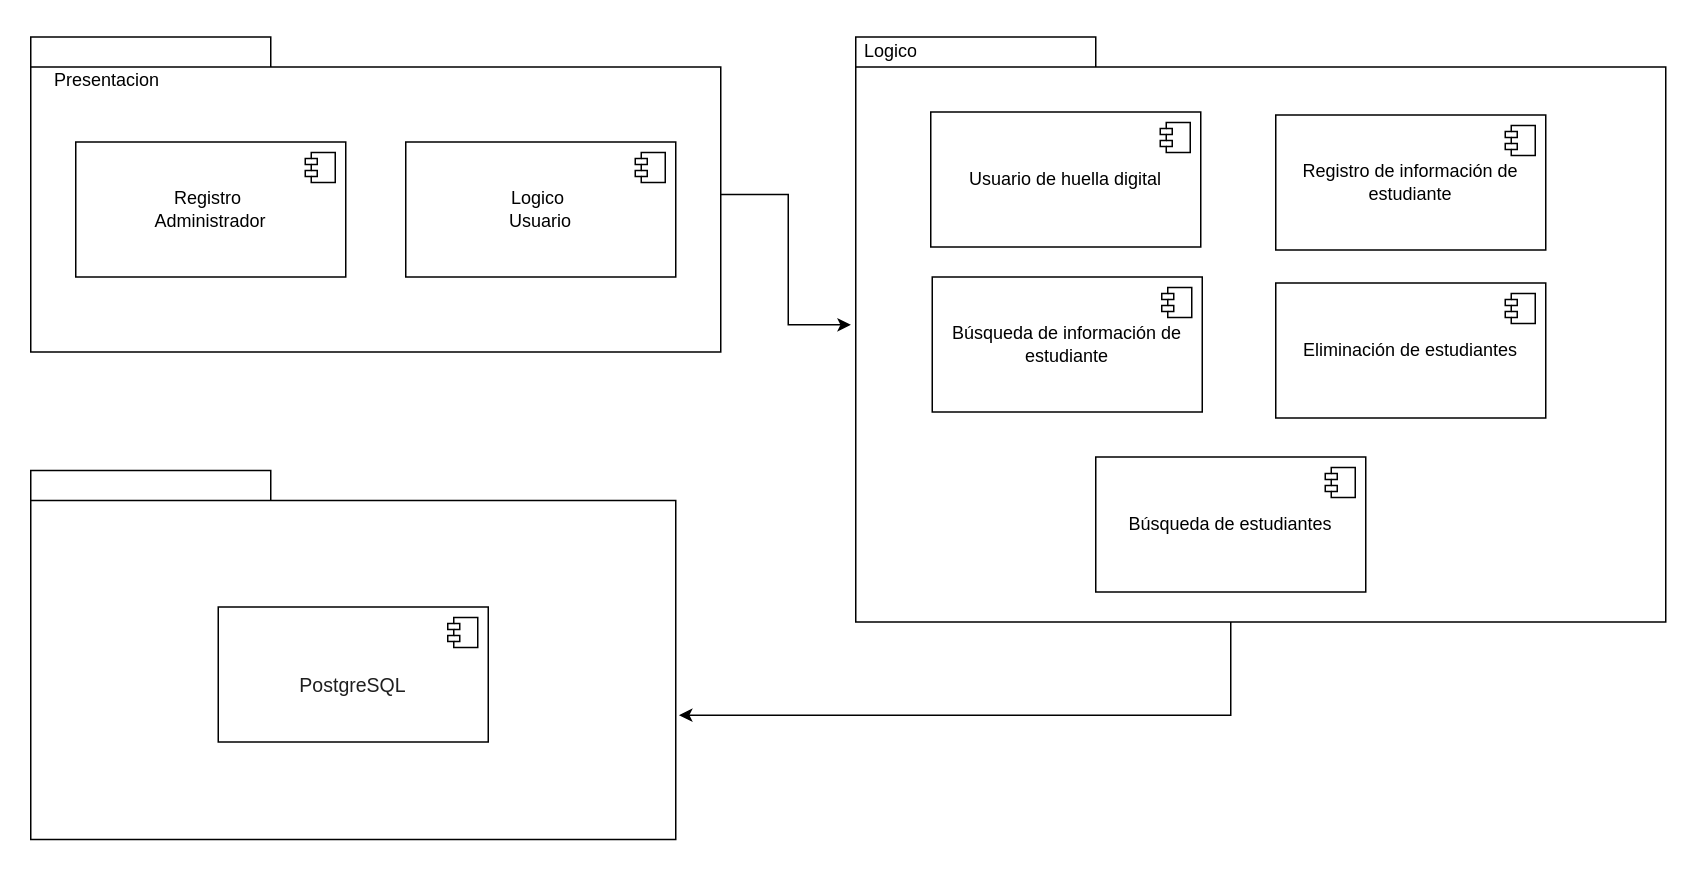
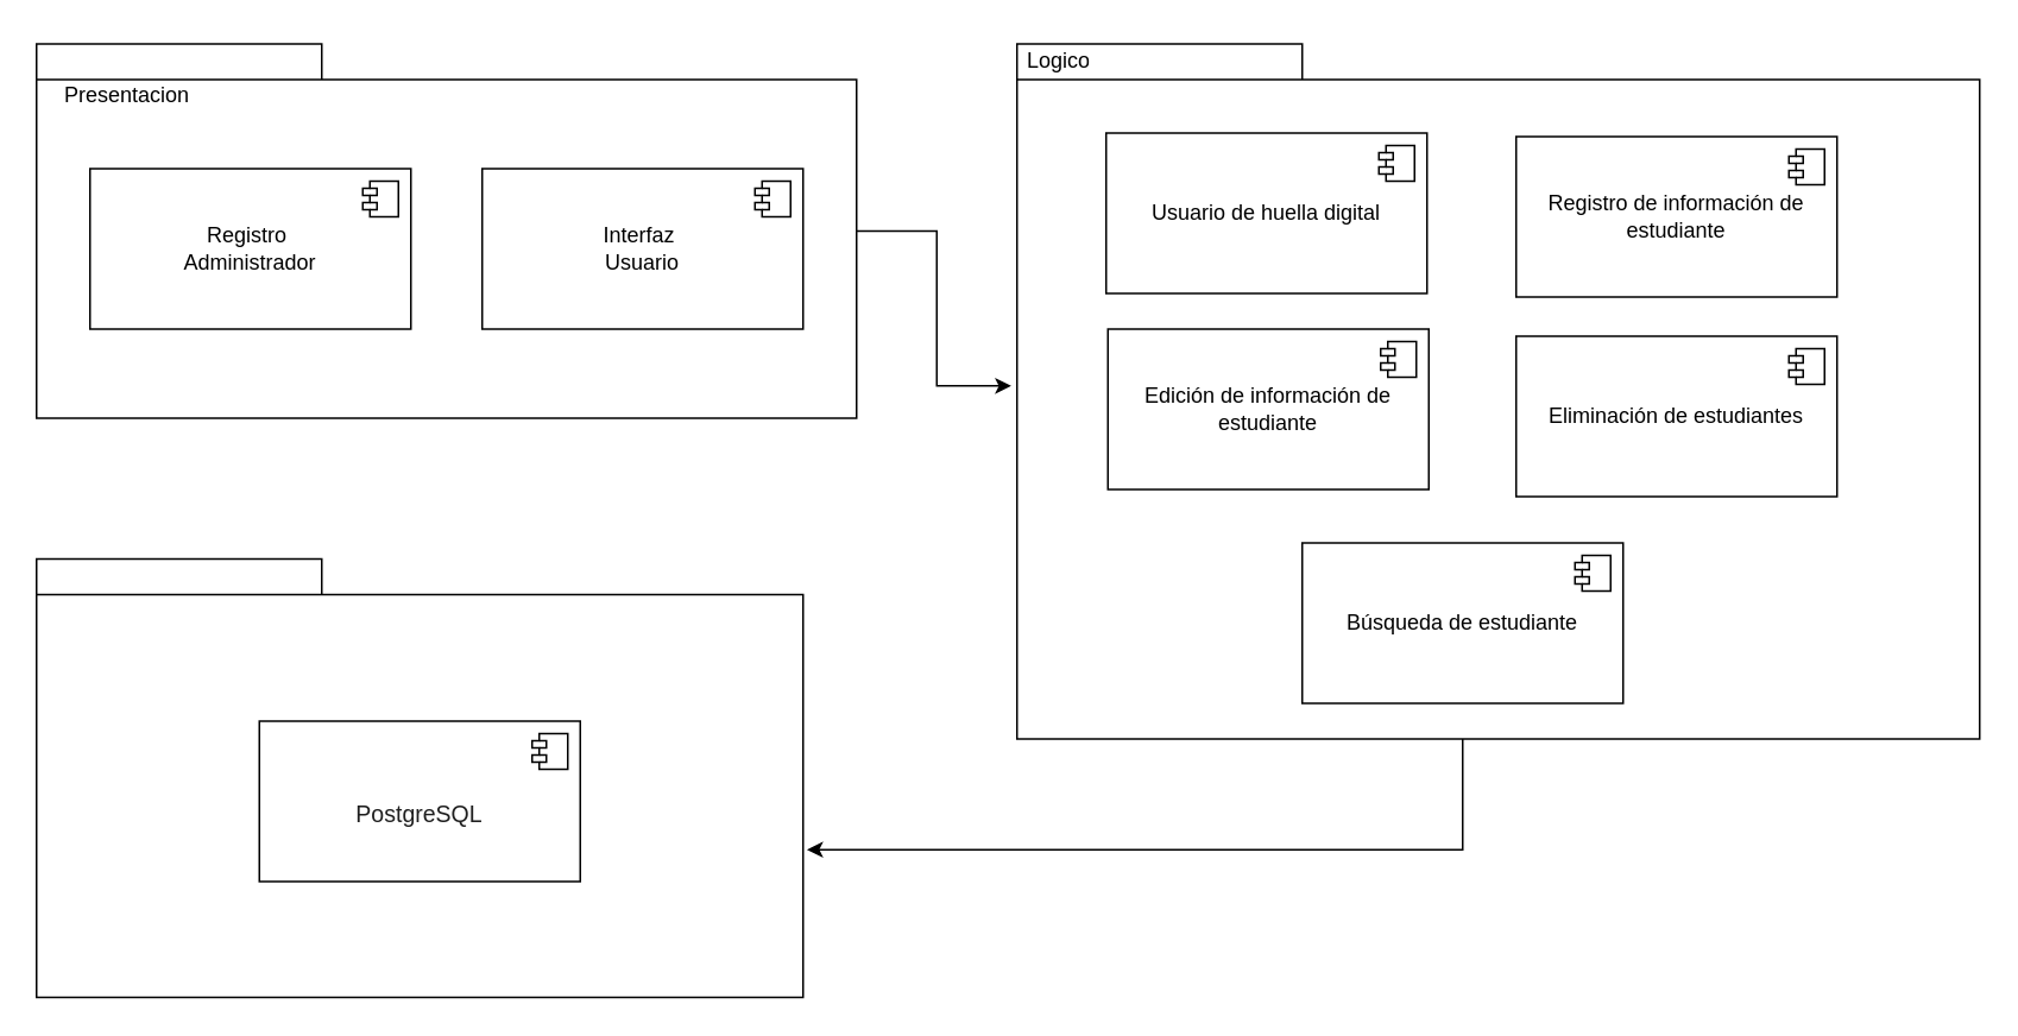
- <mxCell id="5" value="Logico&amp;nbsp;&lt;div&gt;Usuario&lt;/div&gt;" style="html=1;dropTarget=0;whiteSpace=wrap;" vertex="1" parent="1"><mxGeometry x="270" y="94" width="180" height="90" as="geometry" /></mxCell>
+ <mxCell id="5" value="Interfaz&amp;nbsp;&lt;div&gt;Usuario&lt;/div&gt;" style="html=1;dropTarget=0;whiteSpace=wrap;" vertex="1" parent="1"><mxGeometry x="270" y="94" width="180" height="90" as="geometry" /></mxCell>
- <mxCell id="14" value="Búsqueda de información de estudiante" style="html=1;dropTarget=0;whiteSpace=wrap;" vertex="1" parent="1"><mxGeometry x="621" y="184" width="180" height="90" as="geometry" /></mxCell>
+ <mxCell id="14" value="Edición de información de estudiante" style="html=1;dropTarget=0;whiteSpace=wrap;" vertex="1" parent="1"><mxGeometry x="621" y="184" width="180" height="90" as="geometry" /></mxCell>
- <mxCell id="18" value="Búsqueda de estudiantes" style="html=1;dropTarget=0;whiteSpace=wrap;" vertex="1" parent="1"><mxGeometry x="730" y="304" width="180" height="90" as="geometry" /></mxCell>
+ <mxCell id="18" value="Búsqueda de estudiante" style="html=1;dropTarget=0;whiteSpace=wrap;" vertex="1" parent="1"><mxGeometry x="730" y="304" width="180" height="90" as="geometry" /></mxCell>
